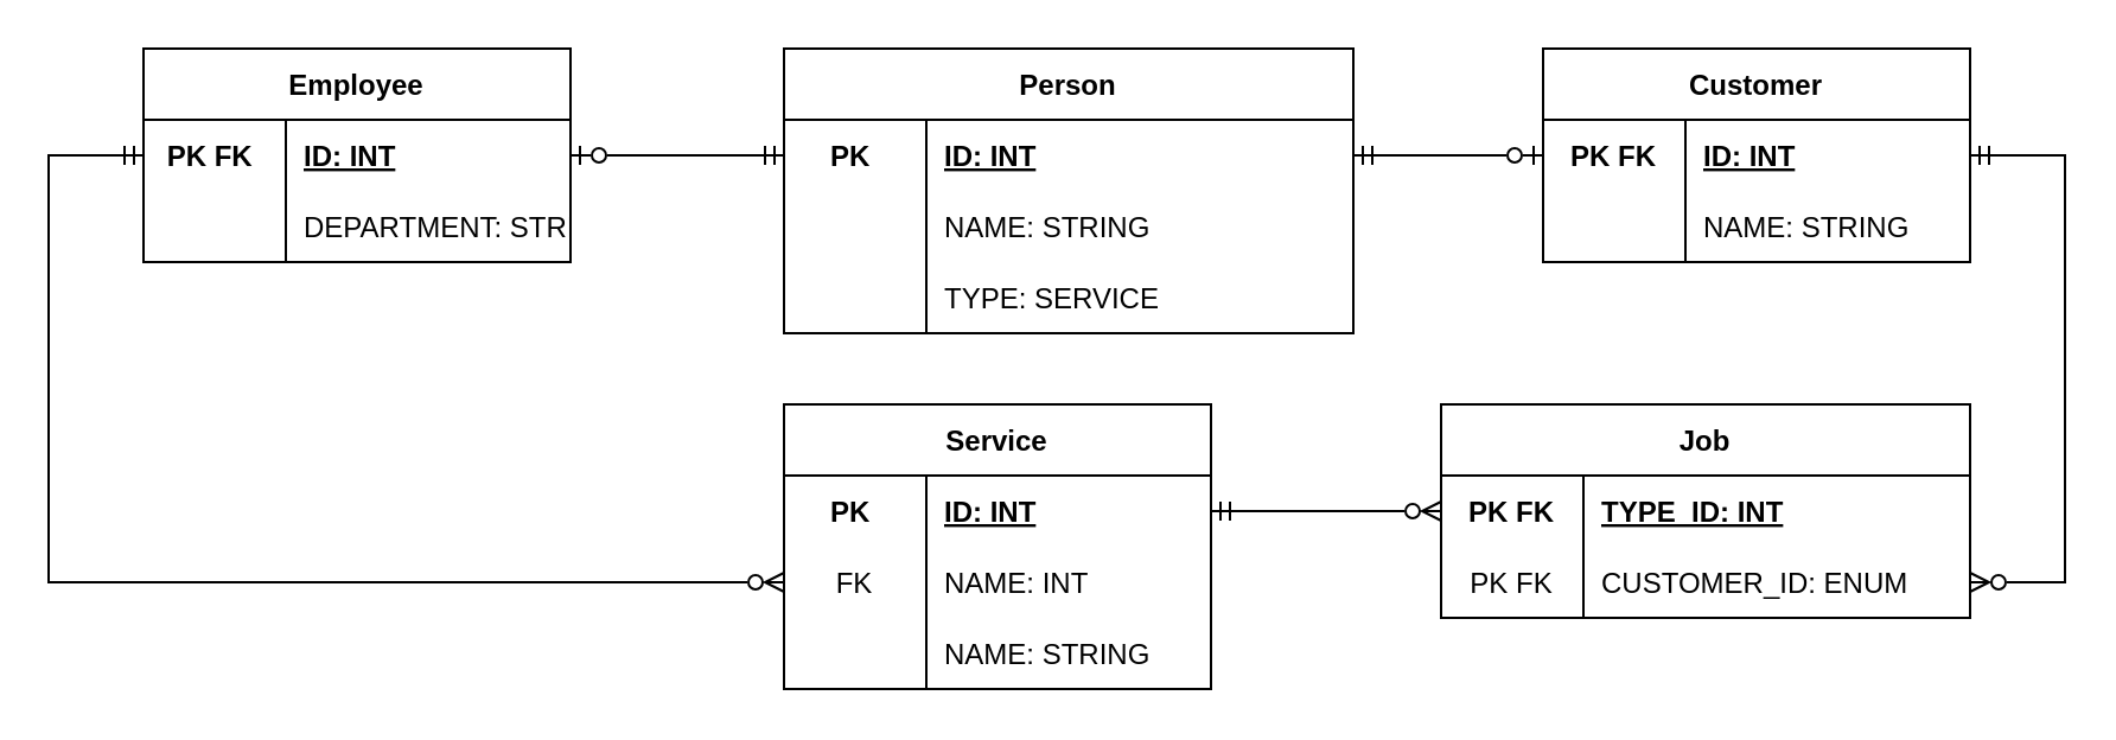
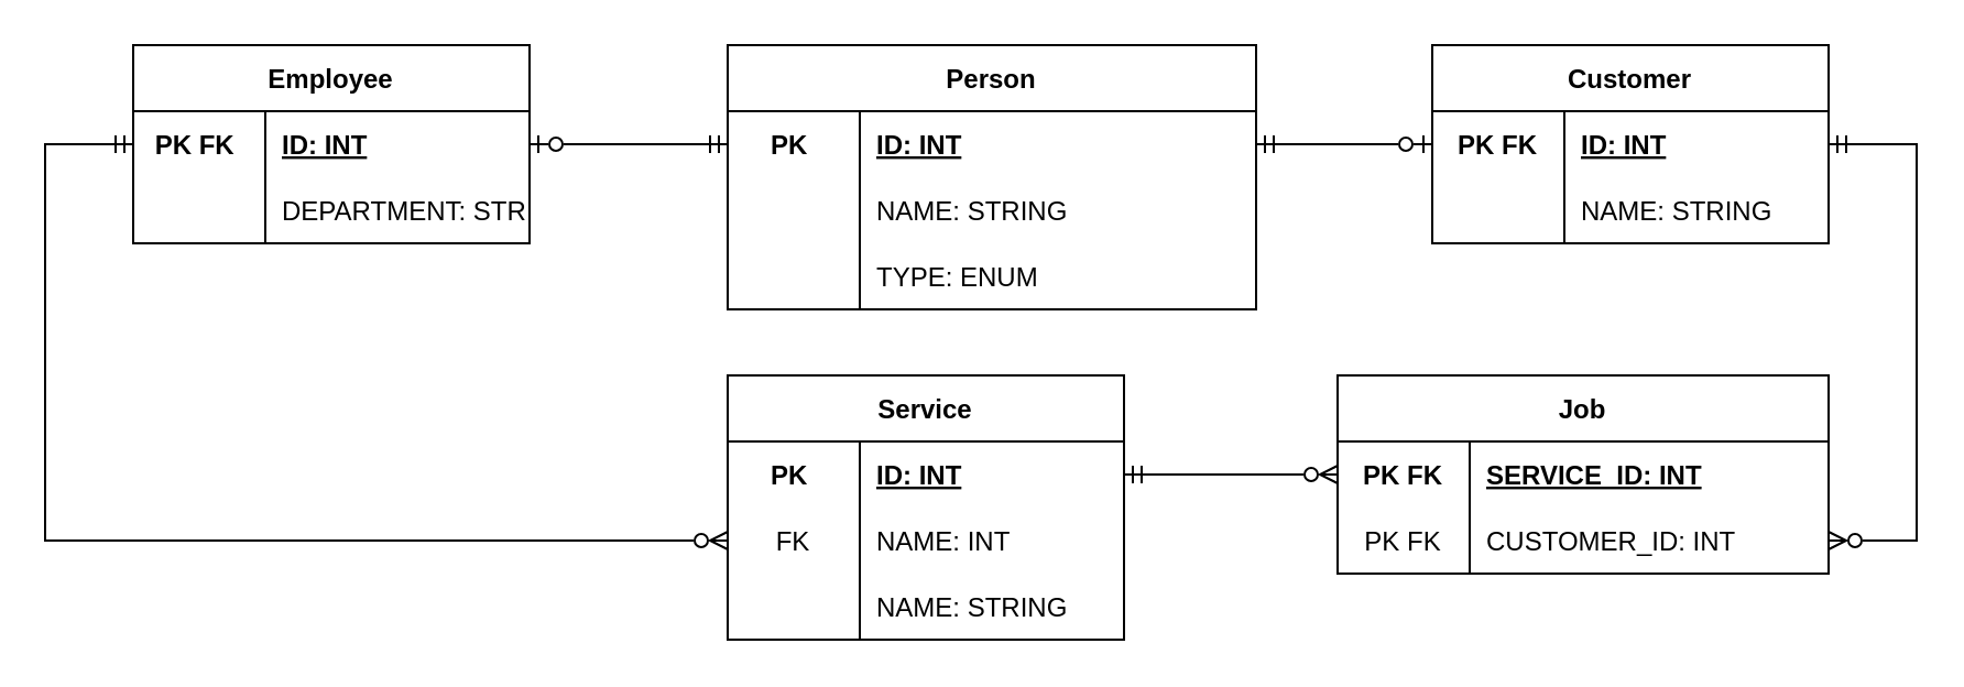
- <mxCell id="11" value="TYPE: SERVICE" style="shape=partialRectangle;connectable=0;fillColor=none;top=0;left=0;bottom=0;right=0;align=left;spacingLeft=6;overflow=hidden;" parent="9" vertex="1"><mxGeometry x="60" width="180" height="30" as="geometry"><mxRectangle width="180" height="30" as="alternateBounds" /></mxGeometry></mxCell>
+ <mxCell id="11" value="TYPE: ENUM" style="shape=partialRectangle;connectable=0;fillColor=none;top=0;left=0;bottom=0;right=0;align=left;spacingLeft=6;overflow=hidden;" parent="9" vertex="1"><mxGeometry x="60" width="180" height="30" as="geometry"><mxRectangle width="180" height="30" as="alternateBounds" /></mxGeometry></mxCell>
- <mxCell id="40" value="TYPE_ID: INT" style="shape=partialRectangle;connectable=0;fillColor=none;top=0;left=0;bottom=0;right=0;align=left;spacingLeft=6;fontStyle=5;overflow=hidden;" parent="38" vertex="1"><mxGeometry x="60" width="163" height="30" as="geometry"><mxRectangle width="163" height="30" as="alternateBounds" /></mxGeometry></mxCell>
+ <mxCell id="40" value="SERVICE_ID: INT" style="shape=partialRectangle;connectable=0;fillColor=none;top=0;left=0;bottom=0;right=0;align=left;spacingLeft=6;fontStyle=5;overflow=hidden;" parent="38" vertex="1"><mxGeometry x="60" width="163" height="30" as="geometry"><mxRectangle width="163" height="30" as="alternateBounds" /></mxGeometry></mxCell>
- <mxCell id="43" value="CUSTOMER_ID: ENUM" style="shape=partialRectangle;connectable=0;fillColor=none;top=0;left=0;bottom=0;right=0;align=left;spacingLeft=6;overflow=hidden;" parent="41" vertex="1"><mxGeometry x="60" width="163" height="30" as="geometry"><mxRectangle width="163" height="30" as="alternateBounds" /></mxGeometry></mxCell>
+ <mxCell id="43" value="CUSTOMER_ID: INT" style="shape=partialRectangle;connectable=0;fillColor=none;top=0;left=0;bottom=0;right=0;align=left;spacingLeft=6;overflow=hidden;" parent="41" vertex="1"><mxGeometry x="60" width="163" height="30" as="geometry"><mxRectangle width="163" height="30" as="alternateBounds" /></mxGeometry></mxCell>
